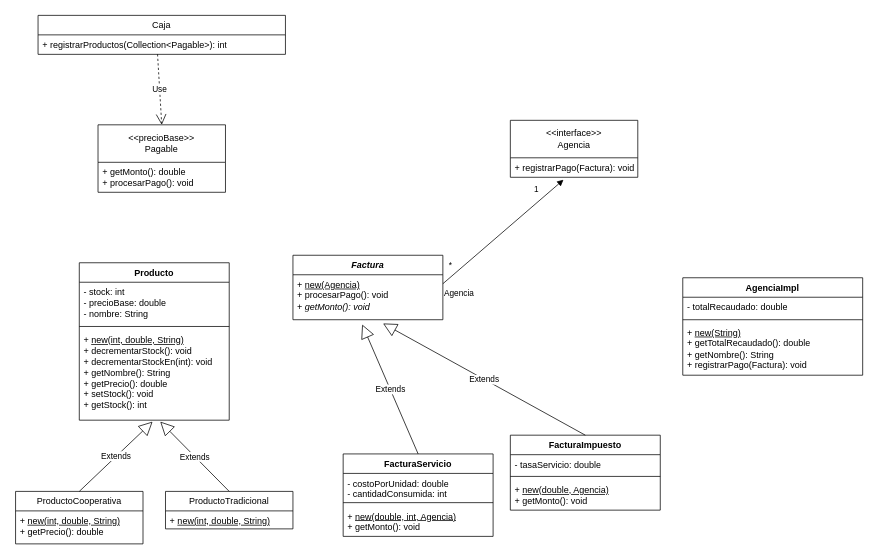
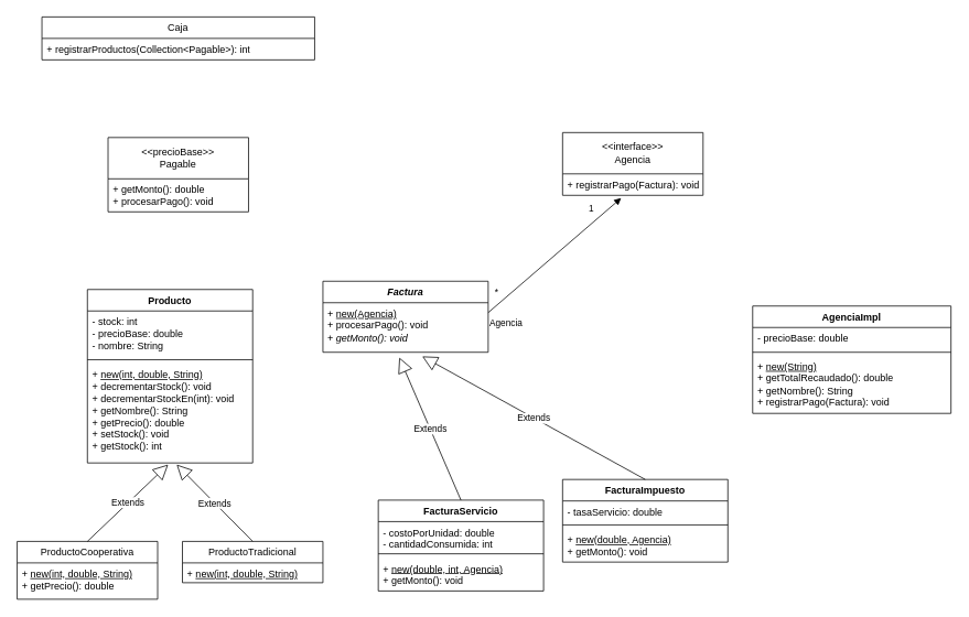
- <mxCell id="8" value="Use" style="endArrow=open;endSize=12;dashed=1;html=1;rounded=0;exitX=0.483;exitY=0.996;exitDx=0;exitDy=0;exitPerimeter=0;entryX=0.5;entryY=0;entryDx=0;entryDy=0;" edge="1" parent="1" source="3" target="21"><mxGeometry width="160" relative="1" as="geometry"><mxPoint x="220" y="210" as="sourcePoint" /><mxPoint x="380" y="210" as="targetPoint" /></mxGeometry></mxCell>
- <mxCell id="18" value="- totalRecaudado: double" style="text;strokeColor=none;fillColor=none;align=left;verticalAlign=top;spacingLeft=4;spacingRight=4;overflow=hidden;rotatable=0;points=[[0,0.5],[1,0.5]];portConstraint=eastwest;whiteSpace=wrap;html=1;" vertex="1" parent="17"><mxGeometry y="26" width="240" height="26" as="geometry" /></mxCell>
+ <mxCell id="18" value="- precioBase: double" style="text;strokeColor=none;fillColor=none;align=left;verticalAlign=top;spacingLeft=4;spacingRight=4;overflow=hidden;rotatable=0;points=[[0,0.5],[1,0.5]];portConstraint=eastwest;whiteSpace=wrap;html=1;" vertex="1" parent="17"><mxGeometry y="26" width="240" height="26" as="geometry" /></mxCell>
